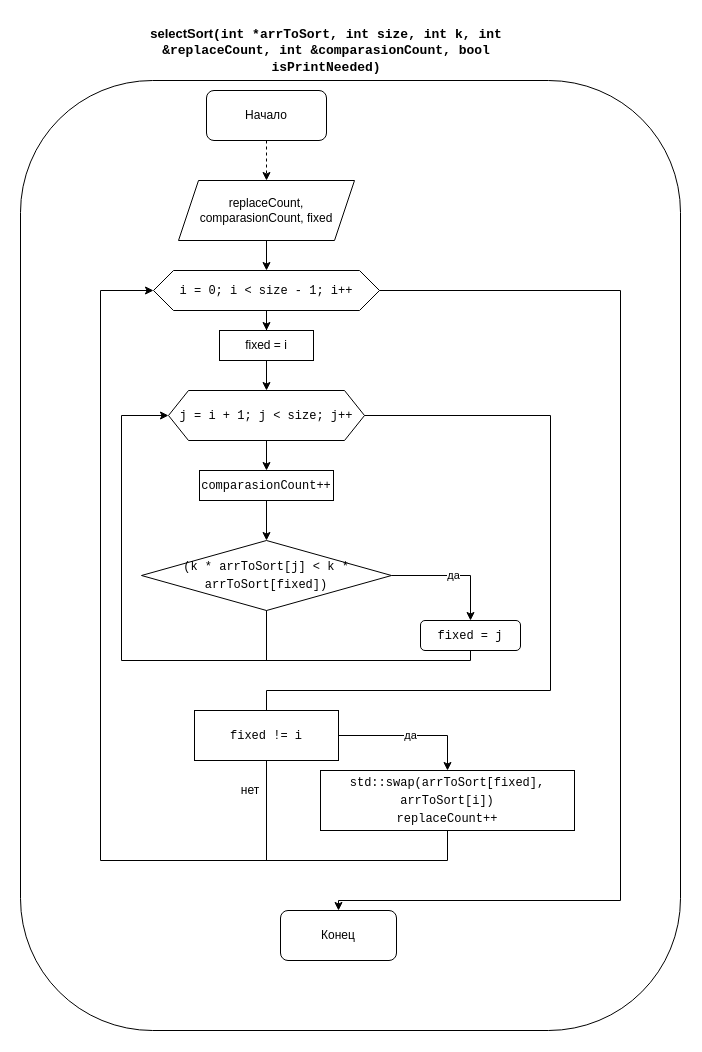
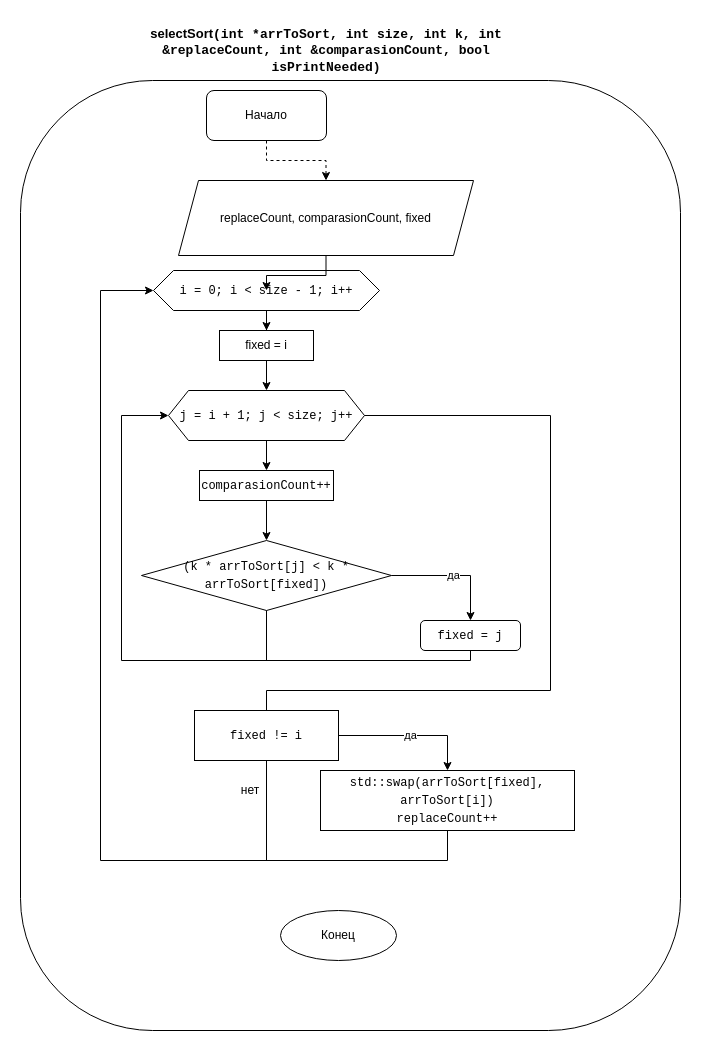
- <mxCell id="7" value="replaceCount, comparasionCount, fixed" style="shape=parallelogram;perimeter=parallelogramPerimeter;whiteSpace=wrap;html=1;fixedSize=1;fillColor=none;" parent="1" vertex="1"><mxGeometry x="178" y="180" width="176" height="60" as="geometry" /></mxCell>
+ <mxCell id="7" value="replaceCount, comparasionCount, fixed" style="shape=parallelogram;perimeter=parallelogramPerimeter;whiteSpace=wrap;html=1;fixedSize=1;fillColor=none;" parent="1" vertex="1"><mxGeometry x="178" y="180" width="295" height="75" as="geometry" /></mxCell>
- <mxCell id="9" value="" style="edgeStyle=orthogonalEdgeStyle;rounded=0;orthogonalLoop=1;jettySize=auto;html=1;entryX=0.5;entryY=0;entryDx=0;entryDy=0;" edge="1" parent="1" source="10" target="28"><mxGeometry relative="1" as="geometry"><mxPoint x="459" y="290" as="targetPoint" /><Array as="points"><mxPoint x="620" y="290" /><mxPoint x="620" y="900" /><mxPoint x="338" y="900" /></Array></mxGeometry></mxCell>
- <mxCell id="28" value="Конец" style="whiteSpace=wrap;html=1;rounded=1;" vertex="1" parent="1"><mxGeometry x="280" y="910" width="116" height="50" as="geometry" /></mxCell>
+ <mxCell id="28" value="Конец" style="ellipse;whiteSpace=wrap;html=1;" vertex="1" parent="1"><mxGeometry x="280" y="910" width="116" height="50" as="geometry" /></mxCell>
